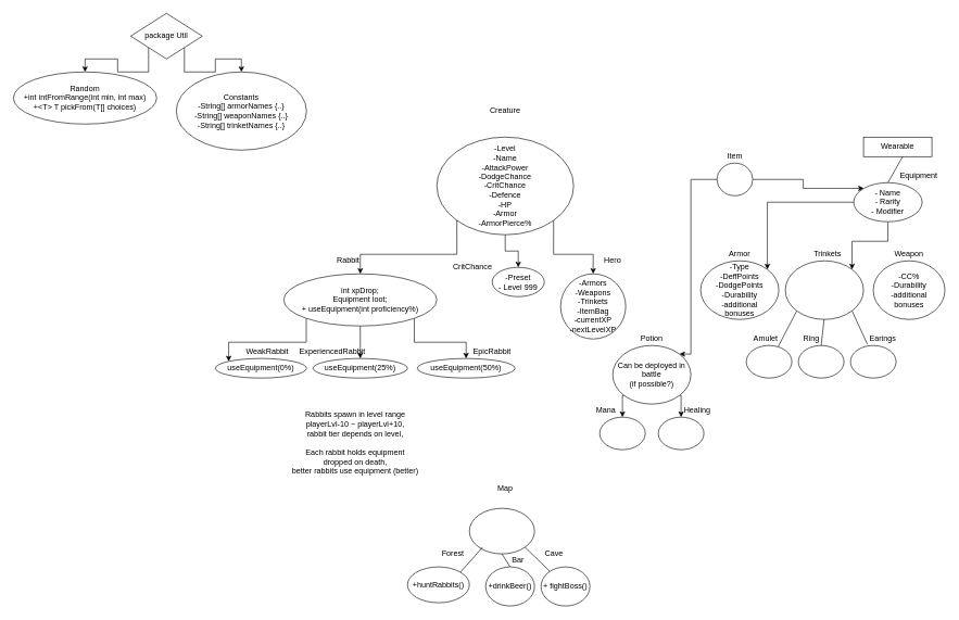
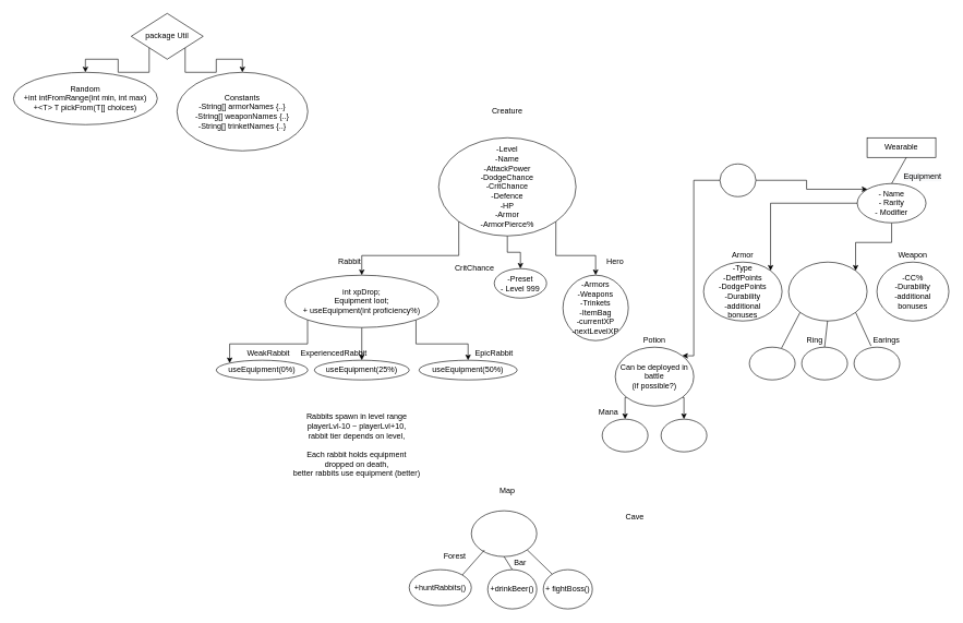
- <mxCell id="52" value="Item" style="text;html=1;strokeColor=none;fillColor=none;align=center;verticalAlign=middle;whiteSpace=wrap;rounded=0;" parent="1" vertex="1"><mxGeometry x="1107.5" y="230" width="40" height="20" as="geometry" /></mxCell>
- <mxCell id="59" value="Trinkets" style="text;html=1;strokeColor=none;fillColor=none;align=center;verticalAlign=middle;whiteSpace=wrap;rounded=0;" parent="1" vertex="1"><mxGeometry x="1250" y="380" width="40" height="20" as="geometry" /></mxCell>
- <mxCell id="32" value="Amulet" style="text;html=1;strokeColor=none;fillColor=none;align=center;verticalAlign=middle;whiteSpace=wrap;rounded=0;" parent="1" vertex="1"><mxGeometry x="1155" y="510" width="40" height="20" as="geometry" /></mxCell>
- <mxCell id="60" value="Healing" style="text;html=1;strokeColor=none;fillColor=none;align=center;verticalAlign=middle;whiteSpace=wrap;rounded=0;" parent="1" vertex="1"><mxGeometry x="1050" y="620" width="40" height="20" as="geometry" /></mxCell>
- <mxCell id="45" value="Cave" style="text;html=1;strokeColor=none;fillColor=none;align=center;verticalAlign=middle;whiteSpace=wrap;rounded=0;" parent="1" vertex="1"><mxGeometry x="830" y="840" width="40" height="20" as="geometry" /></mxCell>
+ <mxCell id="45" value="Cave" style="text;html=1;strokeColor=none;fillColor=none;align=center;verticalAlign=middle;whiteSpace=wrap;rounded=0;" parent="1" vertex="1"><mxGeometry x="950" y="780" width="40" height="20" as="geometry" /></mxCell>
